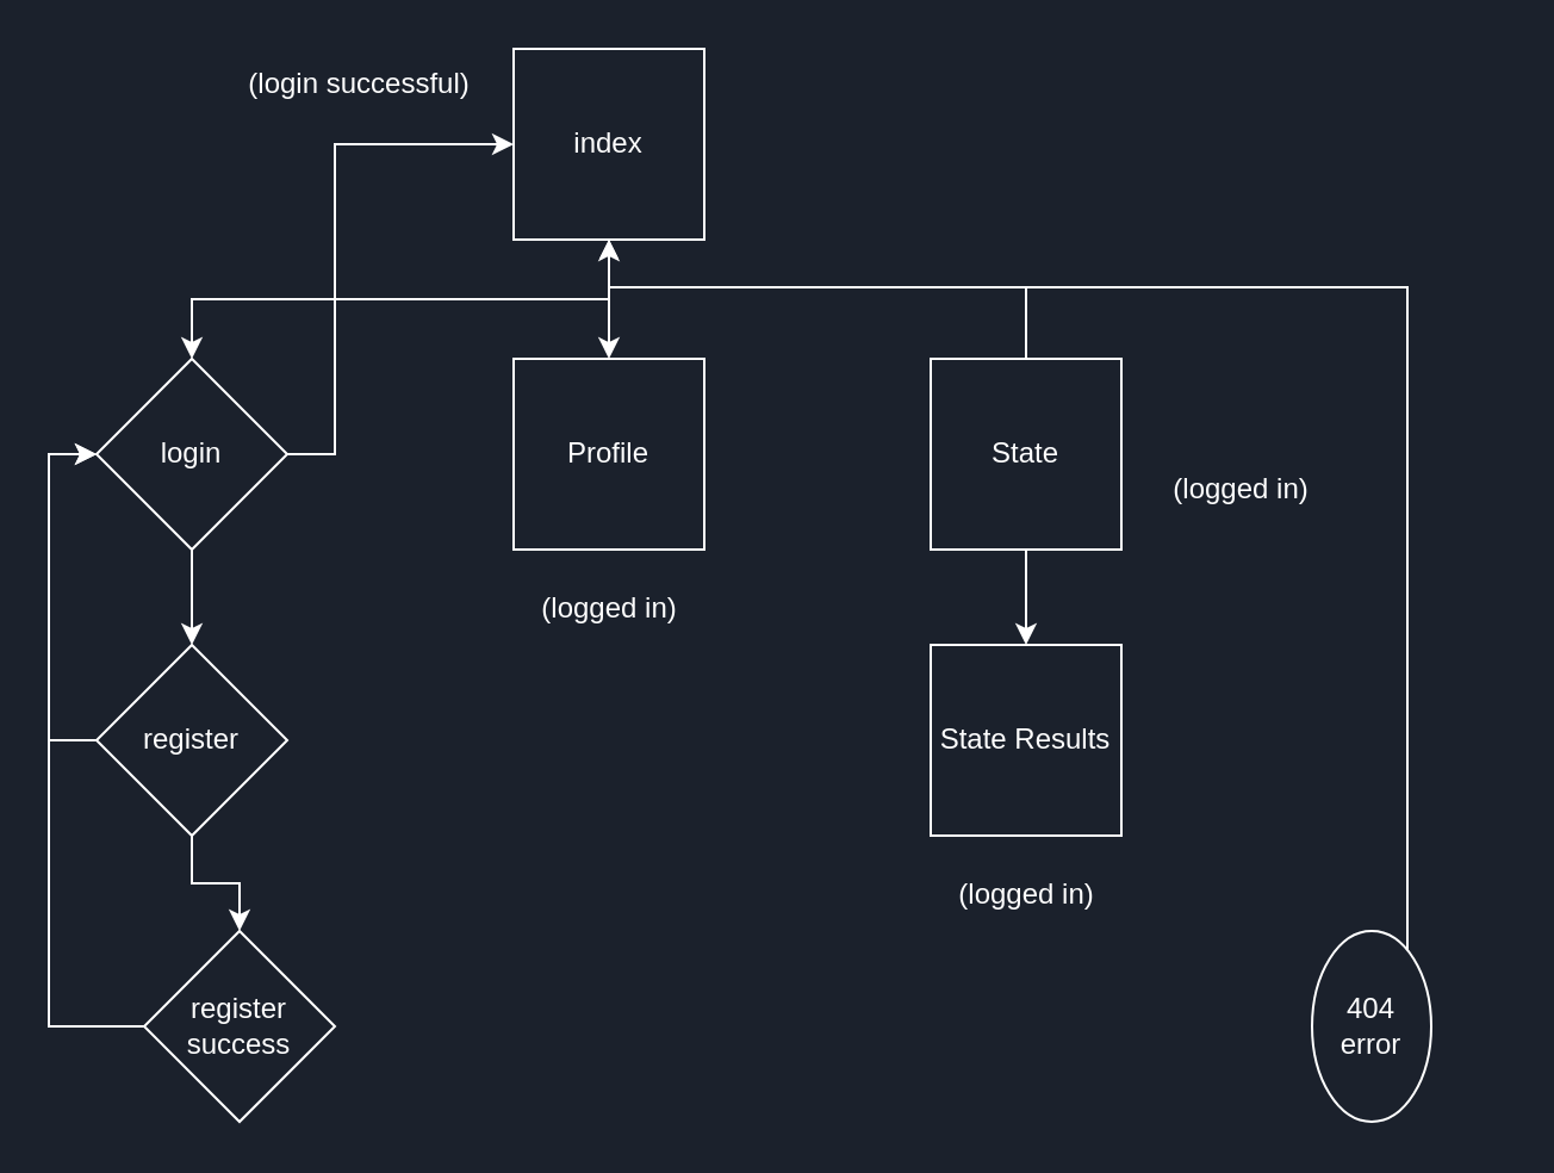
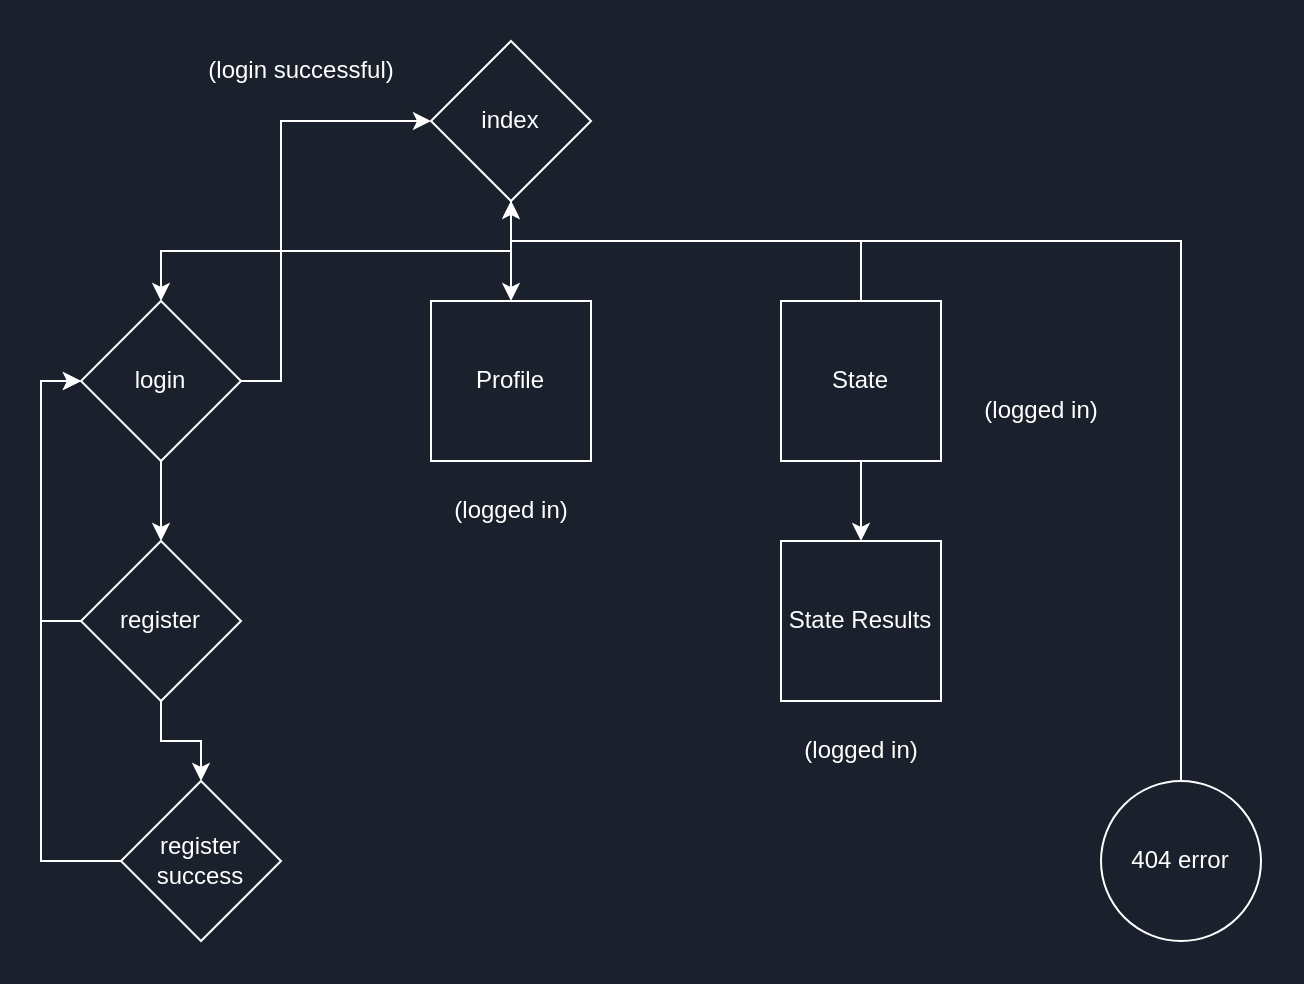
- <mxCell id="4" value="index" style="whiteSpace=wrap;html=1;aspect=fixed;strokeColor=#FFFFFF;fontColor=#FFFFFF;fillColor=#1B212C;" vertex="1" parent="1"><mxGeometry x="215" y="20" width="80" height="80" as="geometry" /></mxCell>
+ <mxCell id="4" value="index" style="rhombus;whiteSpace=wrap;html=1;aspect=fixed;strokeColor=#FFFFFF;fontColor=#FFFFFF;fillColor=#1B212C;" vertex="1" parent="1"><mxGeometry x="215" y="20" width="80" height="80" as="geometry" /></mxCell>
- <mxCell id="19" value="404 error" style="ellipse;whiteSpace=wrap;html=1;aspect=fixed;strokeColor=#FFFFFF;fontColor=#FFFFFF;fillColor=#1B212C;" vertex="1" parent="1"><mxGeometry x="550" y="390" width="50" height="80" as="geometry" /></mxCell>
+ <mxCell id="19" value="404 error" style="ellipse;whiteSpace=wrap;html=1;aspect=fixed;strokeColor=#FFFFFF;fontColor=#FFFFFF;fillColor=#1B212C;" vertex="1" parent="1"><mxGeometry x="550" y="390" width="80" height="80" as="geometry" /></mxCell>
